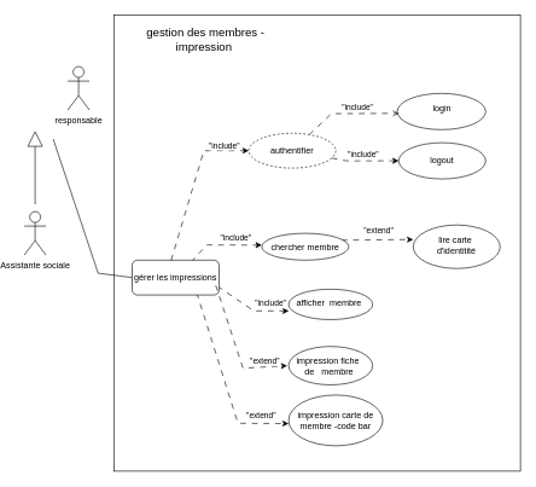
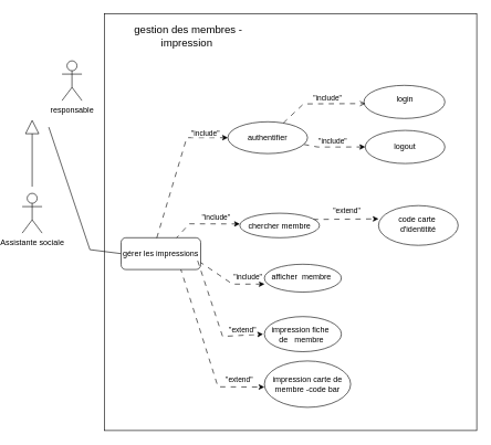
- <mxCell id="38" value="authentifier" style="ellipse;whiteSpace=wrap;html=1;dashed=1;" vertex="1" parent="1"><mxGeometry x="330" y="183" width="120" height="48" as="geometry" /></mxCell>
+ <mxCell id="38" value="authentifier" style="ellipse;whiteSpace=wrap;html=1;" vertex="1" parent="1"><mxGeometry x="330" y="183" width="120" height="48" as="geometry" /></mxCell>
- <mxCell id="27" value="lire carte&amp;nbsp;&lt;div&gt;d'identitité&lt;/div&gt;" style="html=1;strokeColor=none;fillColor=none;align=center;verticalAlign=middle;rotatable=0;whiteSpace=wrap;" parent="26" vertex="1"><mxGeometry y="20.001" width="120" height="15" as="geometry" /></mxCell>
+ <mxCell id="27" value="code carte&amp;nbsp;&lt;div&gt;d'identitité&lt;/div&gt;" style="html=1;strokeColor=none;fillColor=none;align=center;verticalAlign=middle;rotatable=0;whiteSpace=wrap;" parent="26" vertex="1"><mxGeometry y="20.001" width="120" height="15" as="geometry" /></mxCell>
